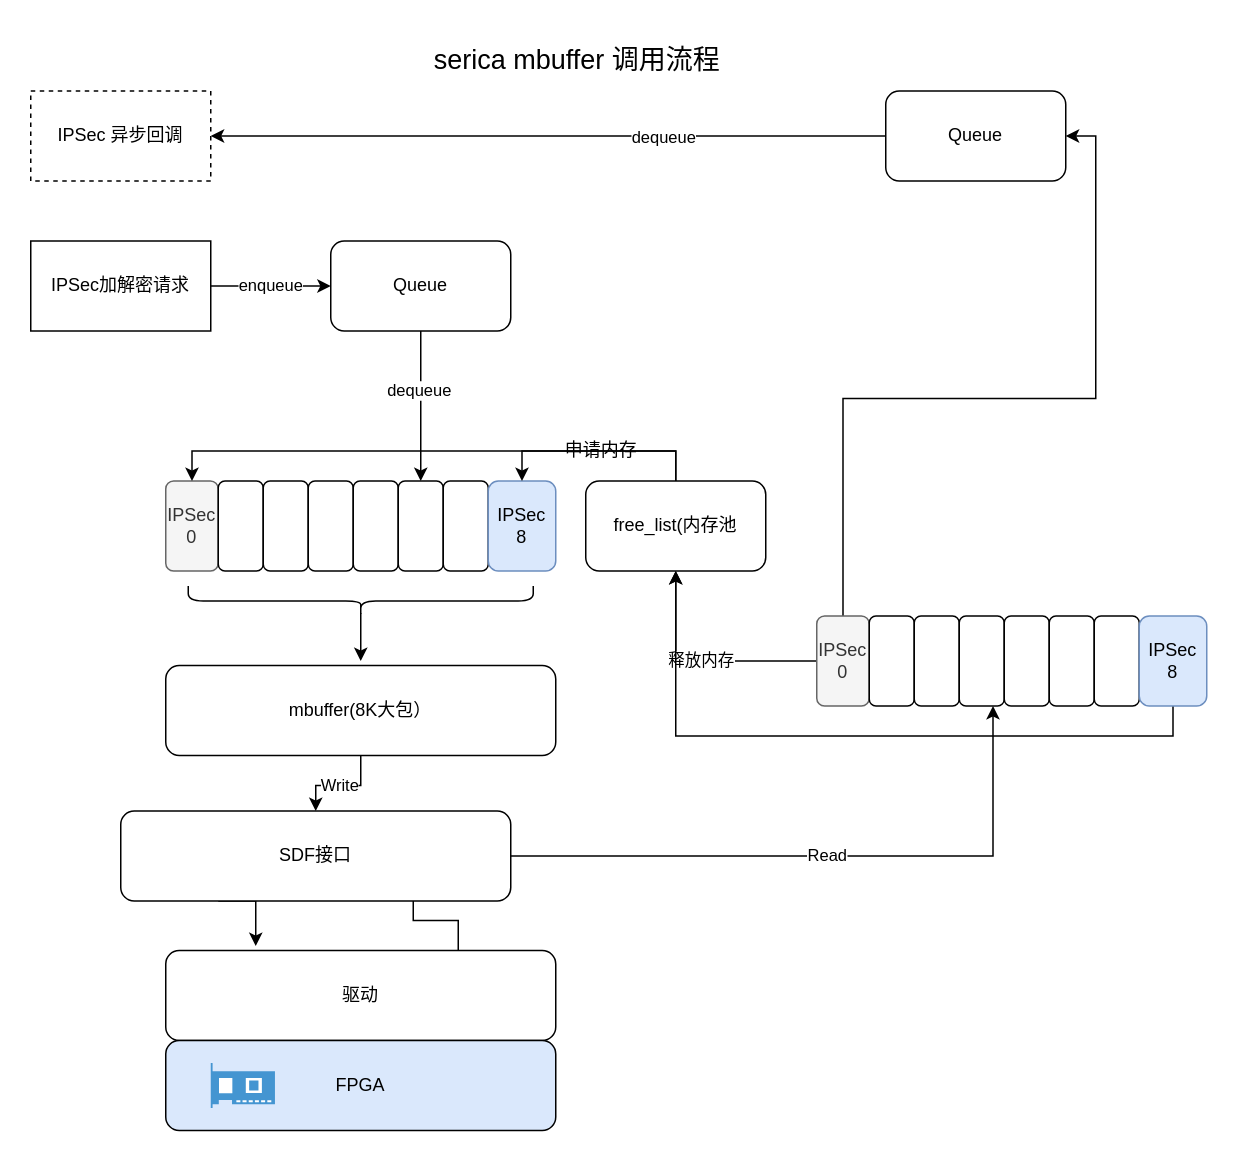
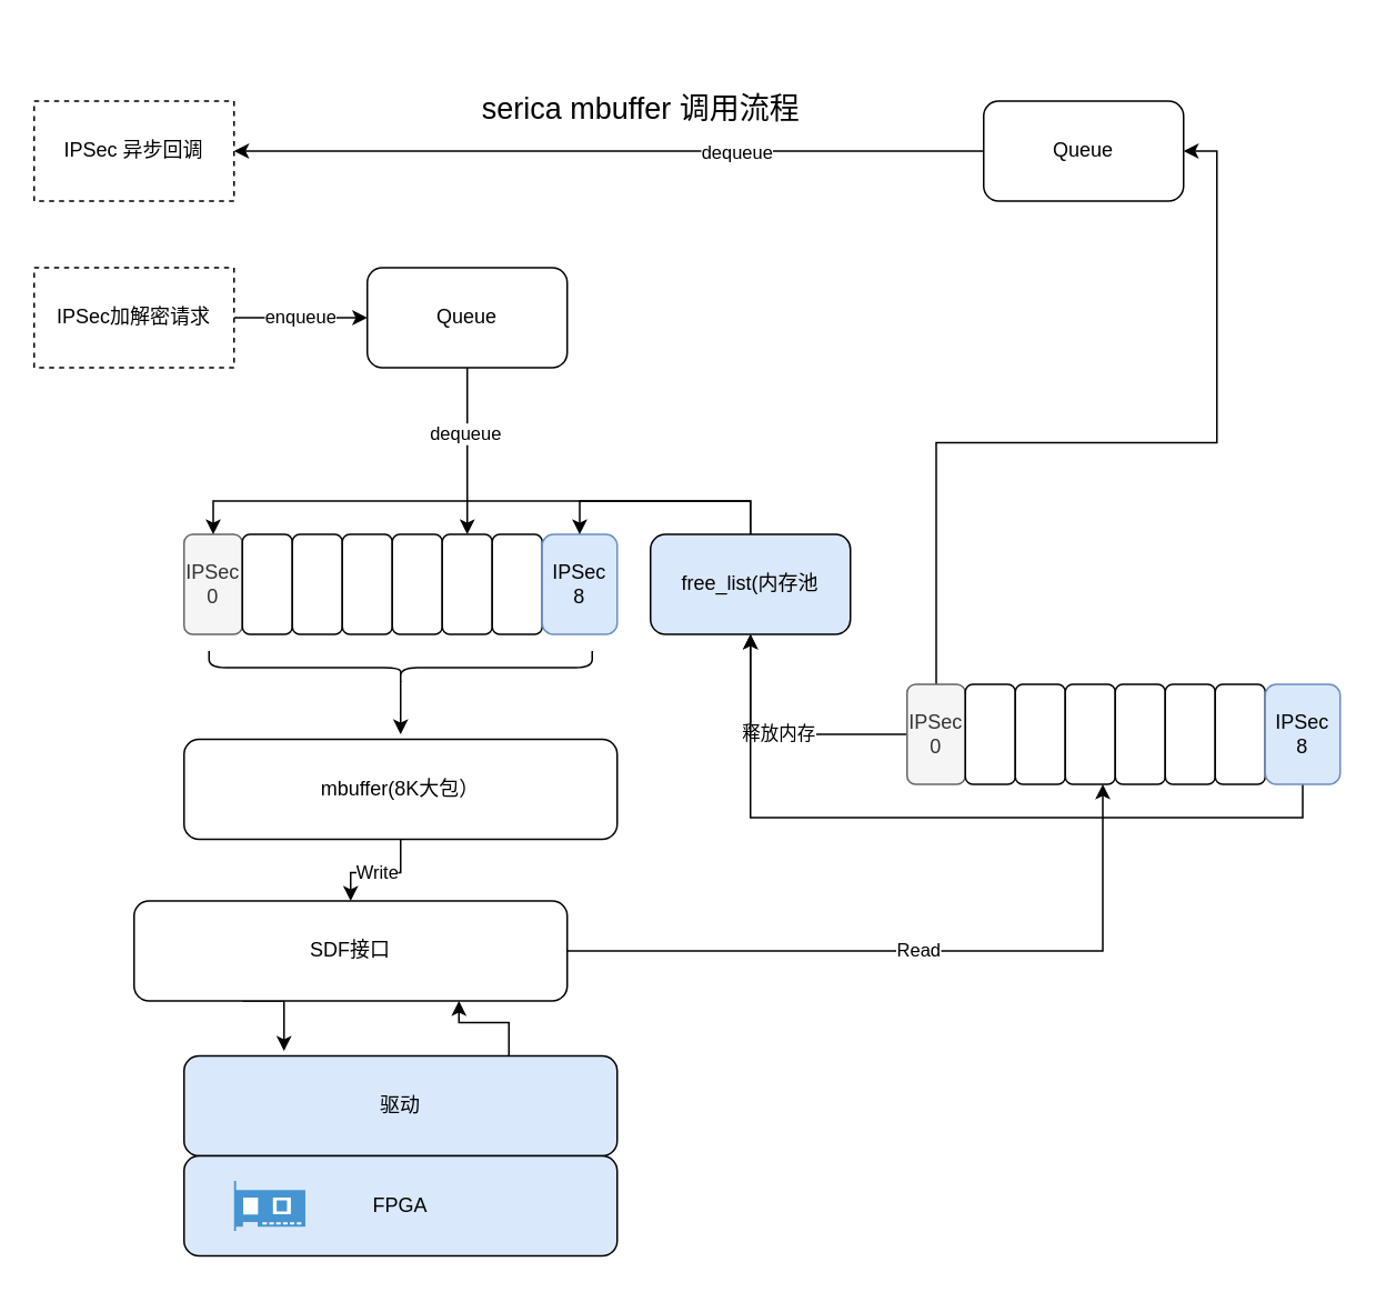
- <mxCell id="45" value="serica mbuffer 调用流程" style="text;html=1;align=center;verticalAlign=middle;resizable=0;points=[];autosize=1;strokeColor=none;fillColor=none;fontSize=18;" vertex="1" parent="1"><mxGeometry x="279" y="20" width="210" height="40" as="geometry" /></mxCell>
+ <mxCell id="45" value="serica mbuffer 调用流程" style="text;html=1;align=center;verticalAlign=middle;resizable=0;points=[];autosize=1;strokeColor=none;fillColor=none;fontSize=18;" vertex="1" parent="1"><mxGeometry x="279" y="45" width="210" height="40" as="geometry" /></mxCell>
- <mxCell id="3" value="IPSec加解密请求" style="rounded=0;whiteSpace=wrap;html=1;" vertex="1" parent="1"><mxGeometry x="20" y="160" width="120" height="60" as="geometry" /></mxCell>
+ <mxCell id="3" value="IPSec加解密请求" style="rounded=0;whiteSpace=wrap;html=1;dashed=1;" vertex="1" parent="1"><mxGeometry x="20" y="160" width="120" height="60" as="geometry" /></mxCell>
- <mxCell id="41" value="申请内存" style="text;html=1;align=center;verticalAlign=middle;resizable=0;points=[];autosize=1;strokeColor=none;fillColor=none;" vertex="1" parent="1"><mxGeometry x="365" y="285" width="70" height="30" as="geometry" /></mxCell>
- <mxCell id="17" value="free_list(内存池" style="rounded=1;whiteSpace=wrap;html=1;" vertex="1" parent="1"><mxGeometry x="390" y="320" width="120" height="60" as="geometry" /></mxCell>
+ <mxCell id="17" value="free_list(内存池" style="rounded=1;whiteSpace=wrap;html=1;fillColor=#dae8fc;" vertex="1" parent="1"><mxGeometry x="390" y="320" width="120" height="60" as="geometry" /></mxCell>
- <mxCell id="23" style="edgeStyle=orthogonalEdgeStyle;rounded=0;orthogonalLoop=1;jettySize=auto;html=1;exitX=0.75;exitY=0;exitDx=0;exitDy=0;entryX=0.75;entryY=1;entryDx=0;entryDy=0;endArrow=none;" edge="1" parent="1" source="24" target="22"><mxGeometry relative="1" as="geometry" /></mxCell>
+ <mxCell id="23" style="edgeStyle=orthogonalEdgeStyle;rounded=0;orthogonalLoop=1;jettySize=auto;html=1;exitX=0.75;exitY=0;exitDx=0;exitDy=0;entryX=0.75;entryY=1;entryDx=0;entryDy=0;" edge="1" parent="1" source="24" target="22"><mxGeometry relative="1" as="geometry" /></mxCell>
- <mxCell id="24" value="驱动" style="rounded=1;whiteSpace=wrap;html=1;" vertex="1" parent="1"><mxGeometry x="110" y="633" width="260" height="60" as="geometry" /></mxCell>
+ <mxCell id="24" value="驱动" style="rounded=1;whiteSpace=wrap;html=1;fillColor=#dae8fc;" vertex="1" parent="1"><mxGeometry x="110" y="633" width="260" height="60" as="geometry" /></mxCell>
